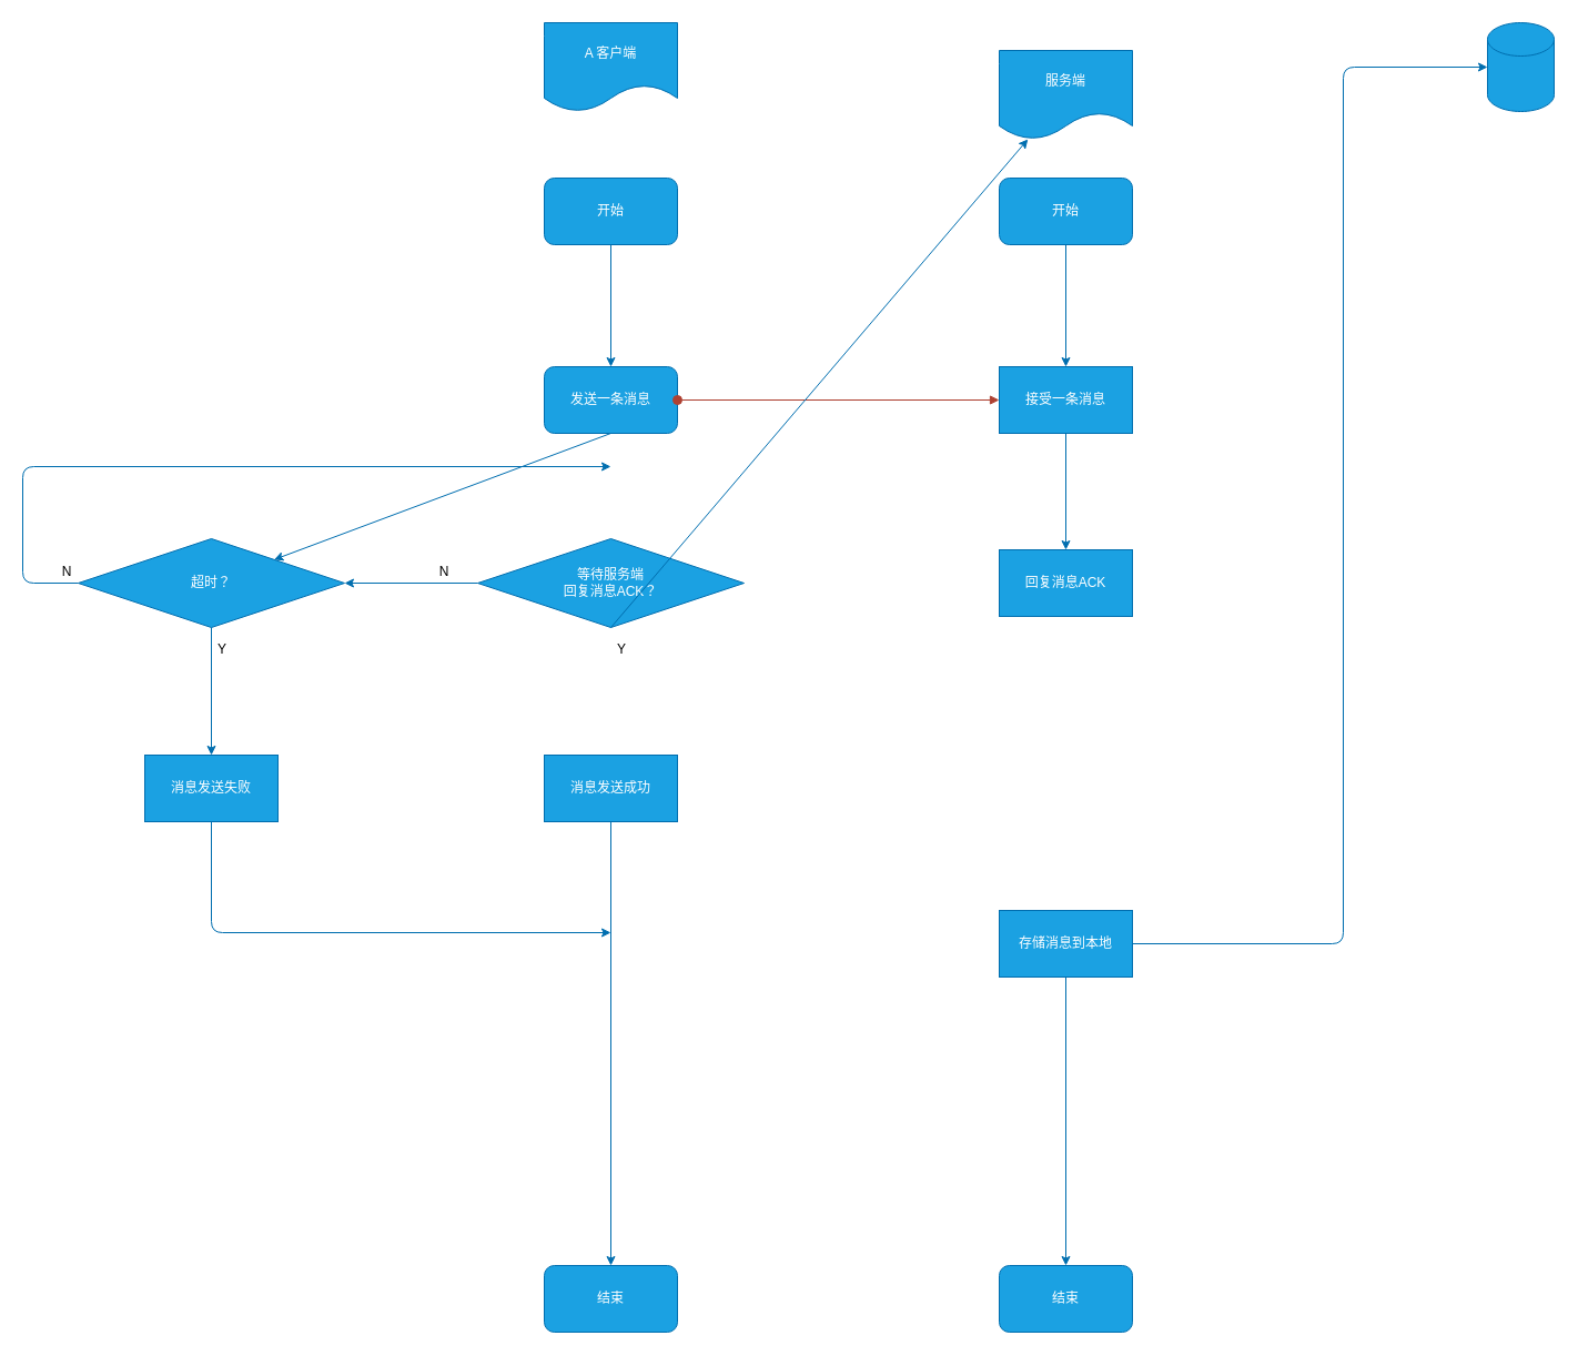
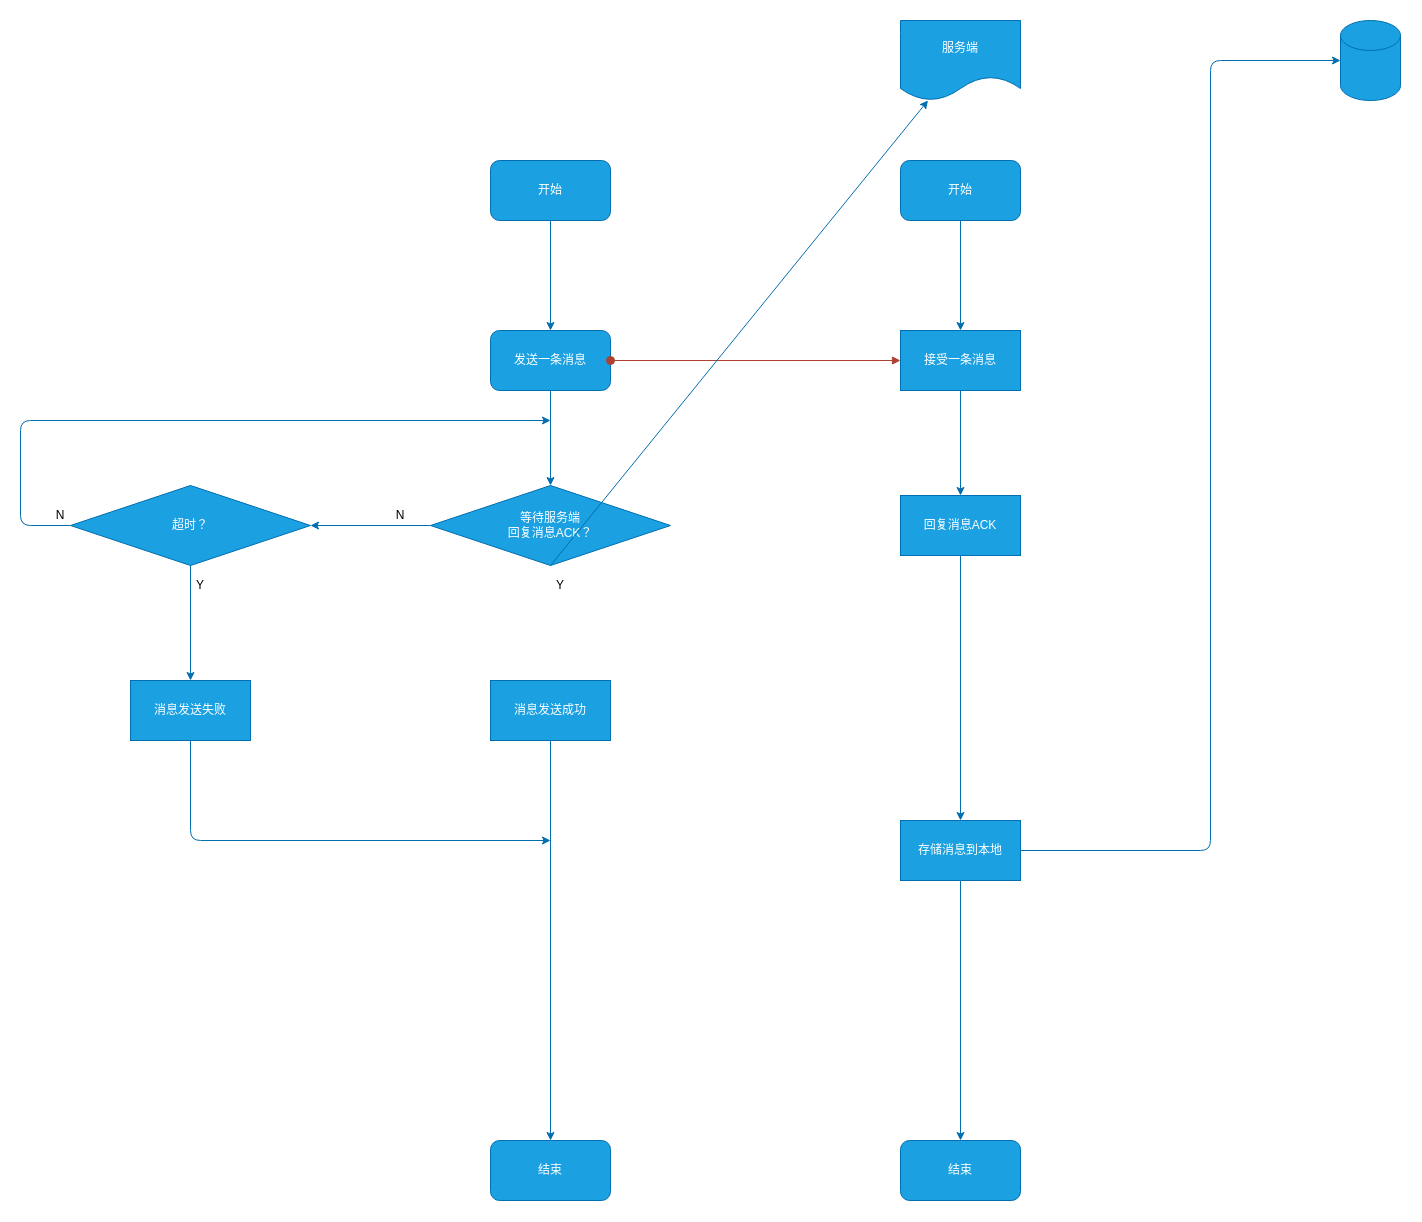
- <mxCell id="2" value="A 客户端" style="shape=document;whiteSpace=wrap;html=1;boundedLbl=1;fontColor=#ffffff;fillColor=#1ba1e2;strokeColor=#006EAF;" parent="1" vertex="1"><mxGeometry x="490" y="20" width="120" height="80" as="geometry" /></mxCell>
- <mxCell id="3" value="服务端" style="shape=document;whiteSpace=wrap;html=1;boundedLbl=1;fontColor=#ffffff;fillColor=#1ba1e2;strokeColor=#006EAF;" parent="1" vertex="1"><mxGeometry x="900" y="45" width="120" height="80" as="geometry" /></mxCell>
+ <mxCell id="3" value="服务端" style="shape=document;whiteSpace=wrap;html=1;boundedLbl=1;fontColor=#ffffff;fillColor=#1ba1e2;strokeColor=#006EAF;" parent="1" vertex="1"><mxGeometry x="900" y="20" width="120" height="80" as="geometry" /></mxCell>
- <mxCell id="12" value="" style="endArrow=classic;html=1;fontColor=#000000;fillColor=#1ba1e2;strokeColor=#006EAF;exitX=0.5;exitY=1;exitDx=0;exitDy=0;" parent="1" source="6" target="13" edge="1"><mxGeometry width="50" height="50" relative="1" as="geometry"><mxPoint x="870" y="490" as="sourcePoint" /><mxPoint x="920" y="440" as="targetPoint" /></mxGeometry></mxCell>
+ <mxCell id="12" value="" style="endArrow=classic;html=1;fontColor=#000000;fillColor=#1ba1e2;strokeColor=#006EAF;exitX=0.5;exitY=1;exitDx=0;exitDy=0;" parent="1" source="6" target="11" edge="1"><mxGeometry width="50" height="50" relative="1" as="geometry"><mxPoint x="870" y="490" as="sourcePoint" /><mxPoint x="920" y="440" as="targetPoint" /></mxGeometry></mxCell>
+ <mxCell id="29" value="" style="endArrow=classic;html=1;fontColor=#000000;fillColor=#1ba1e2;strokeColor=#006EAF;exitX=0.5;exitY=1;exitDx=0;exitDy=0;entryX=0.5;entryY=0;entryDx=0;entryDy=0;" parent="1" source="27" target="30" edge="1"><mxGeometry width="50" height="50" relative="1" as="geometry"><mxPoint x="870" y="590" as="sourcePoint" /><mxPoint x="960" y="670" as="targetPoint" /></mxGeometry></mxCell>
